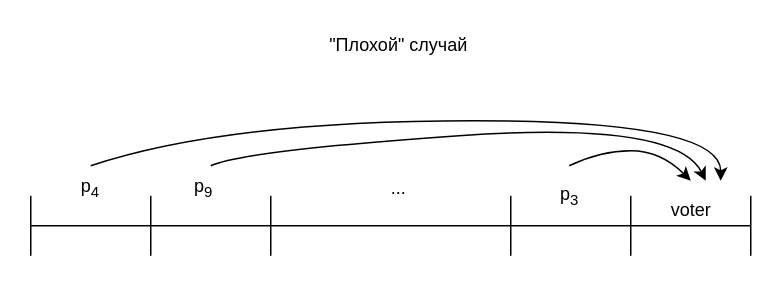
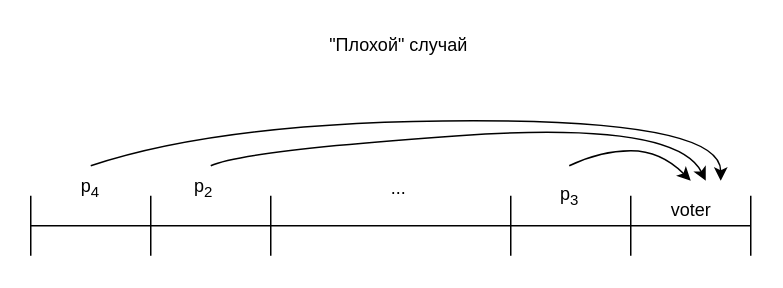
- <mxCell id="9" value="p&lt;sub&gt;9&lt;/sub&gt;" style="text;html=1;align=center;verticalAlign=middle;resizable=0;points=[];autosize=1;strokeColor=none;fillColor=none;" vertex="1" parent="1"><mxGeometry x="120" y="115" width="30" height="20" as="geometry" /></mxCell>
+ <mxCell id="9" value="p&lt;sub&gt;2&lt;/sub&gt;" style="text;html=1;align=center;verticalAlign=middle;resizable=0;points=[];autosize=1;strokeColor=none;fillColor=none;" vertex="1" parent="1"><mxGeometry x="120" y="115" width="30" height="20" as="geometry" /></mxCell>
